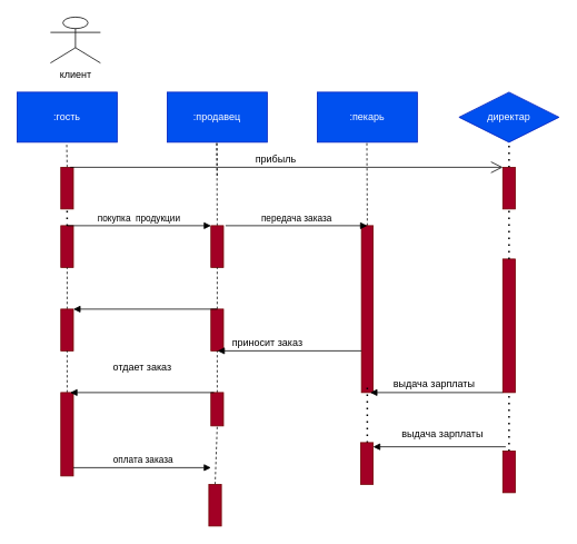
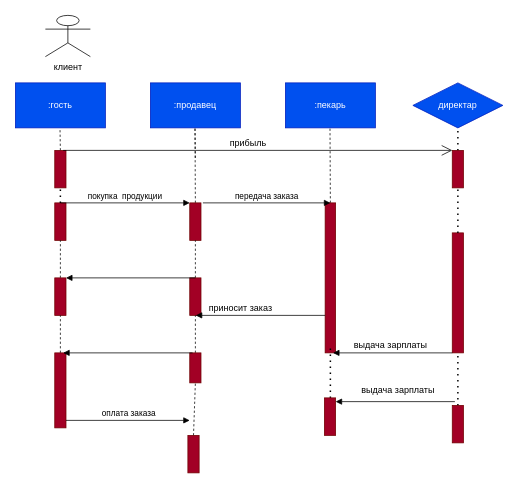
- <mxCell id="26" value="отдает заказ" style="text;html=1;align=center;verticalAlign=middle;resizable=0;points=[];autosize=1;strokeColor=none;fillColor=none;" parent="1" vertex="1"><mxGeometry x="125" y="425" width="90" height="30" as="geometry" /></mxCell>
